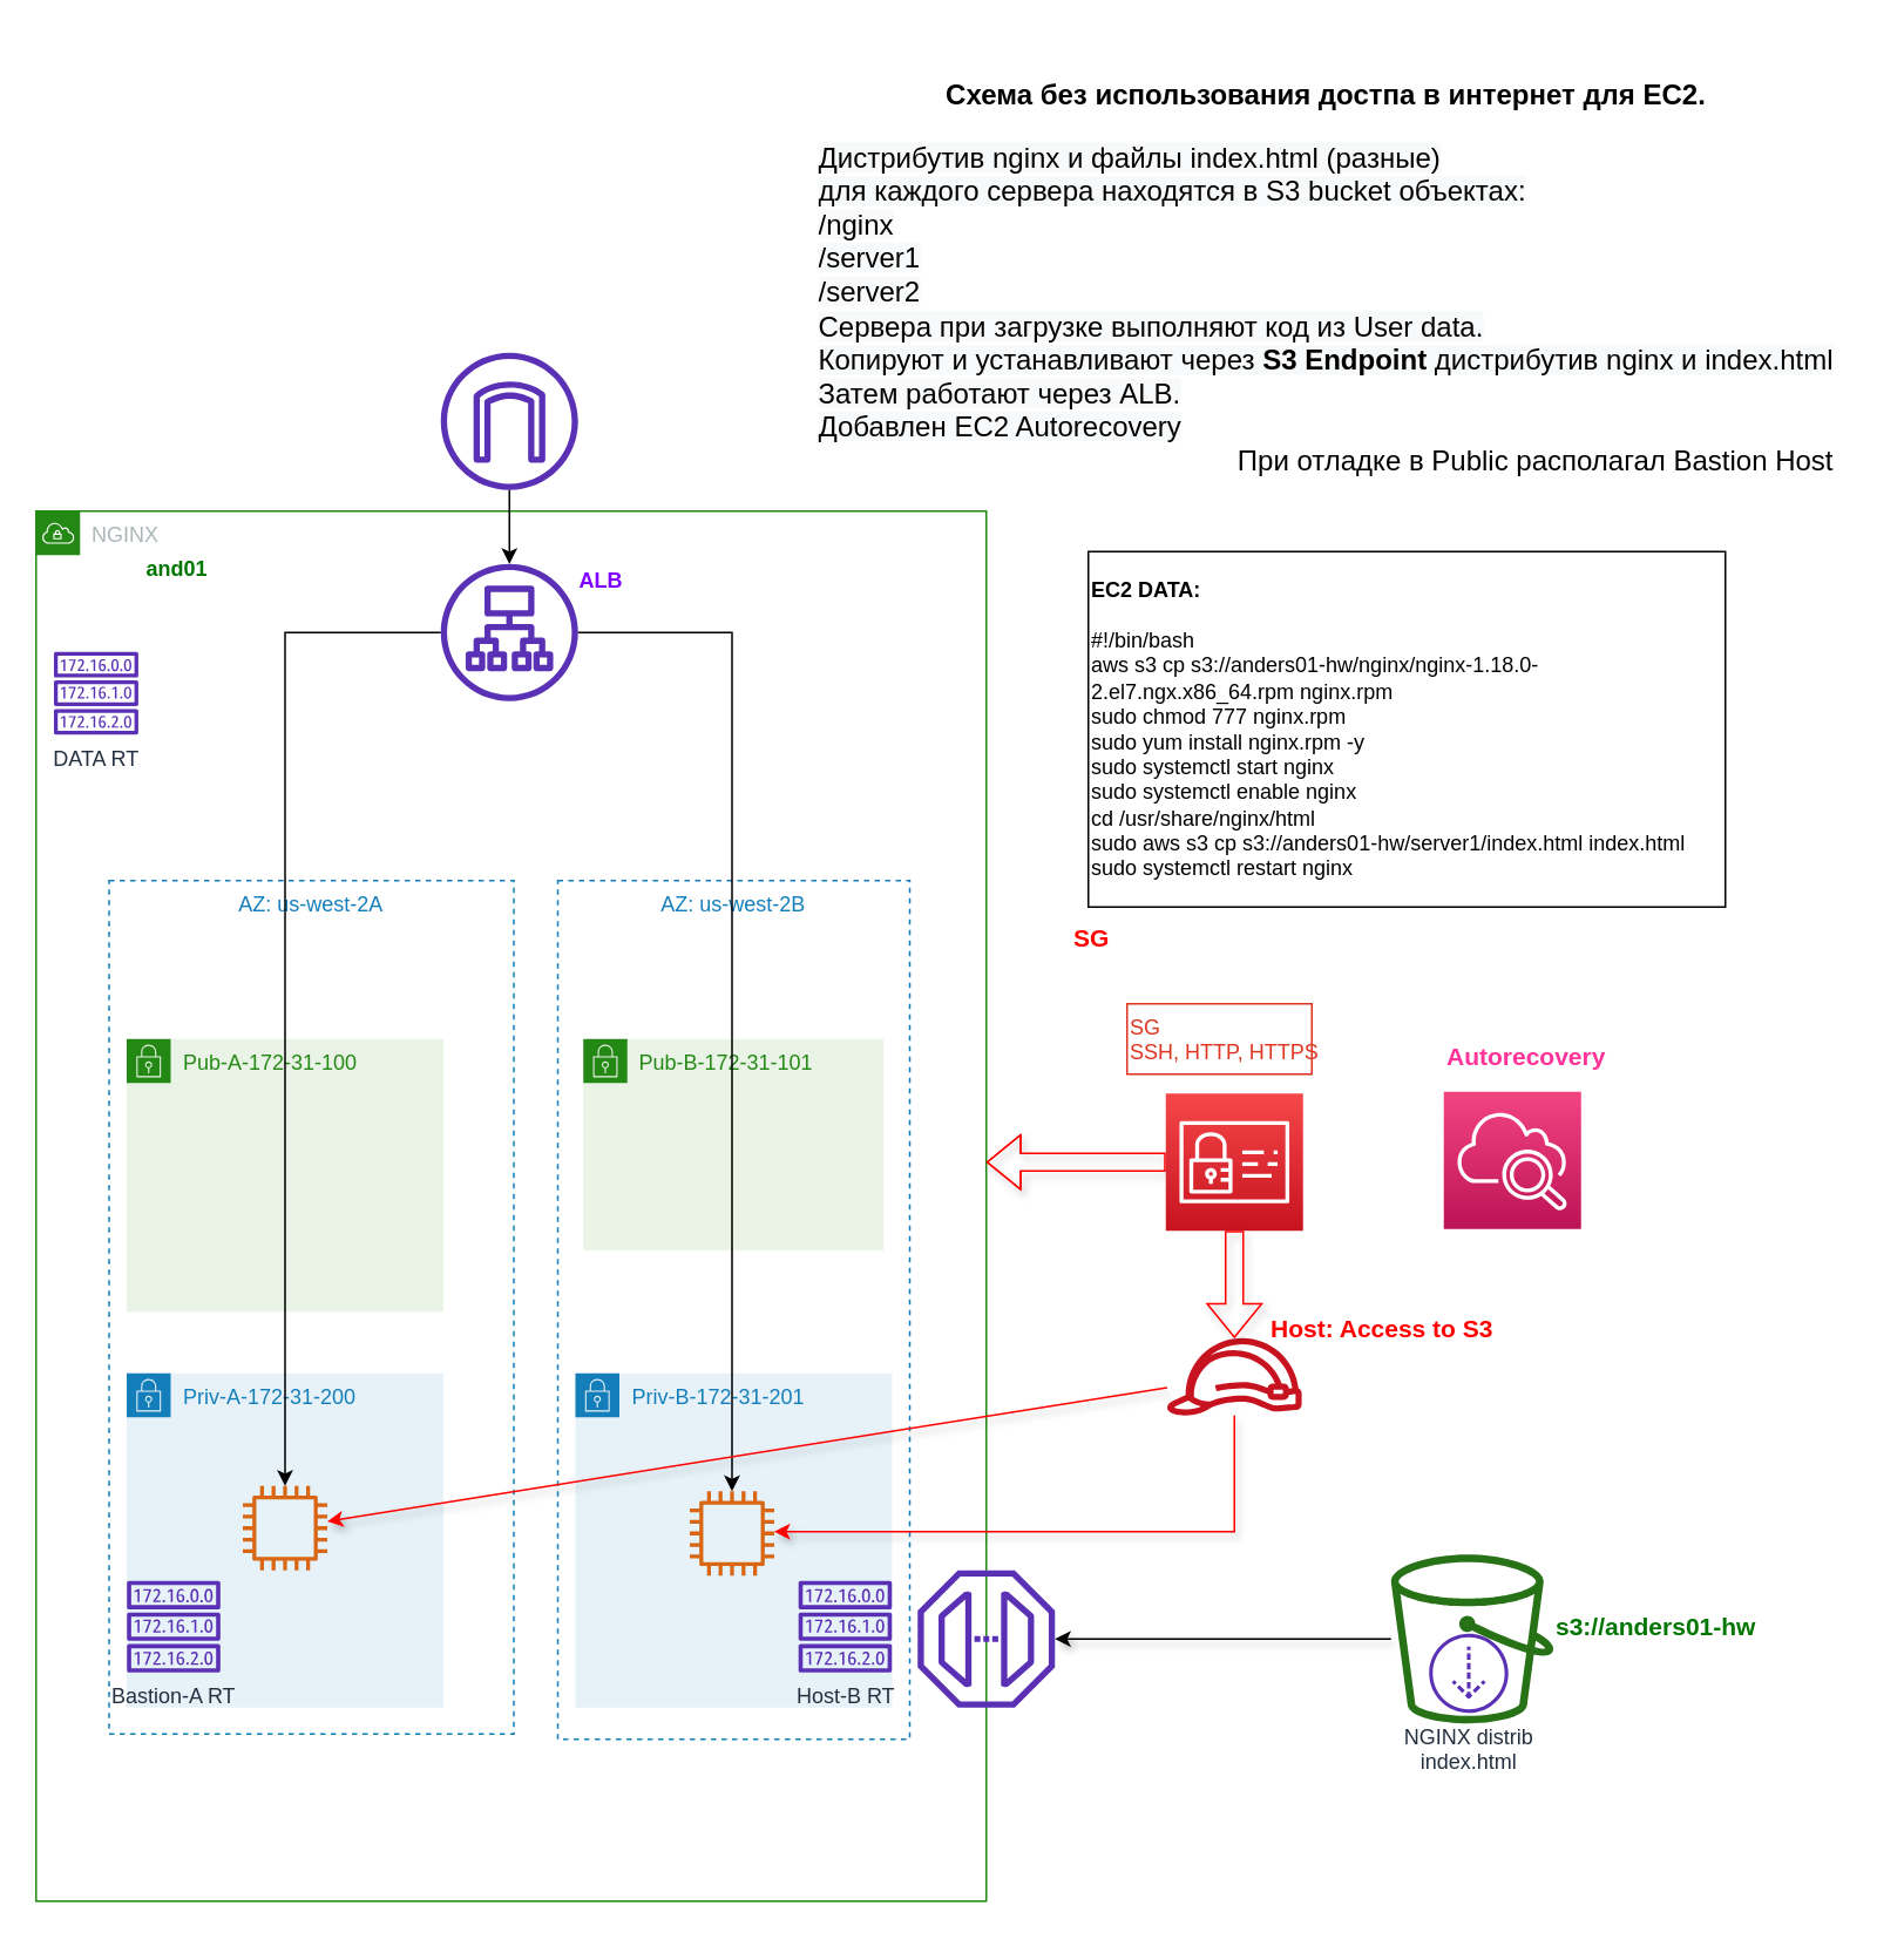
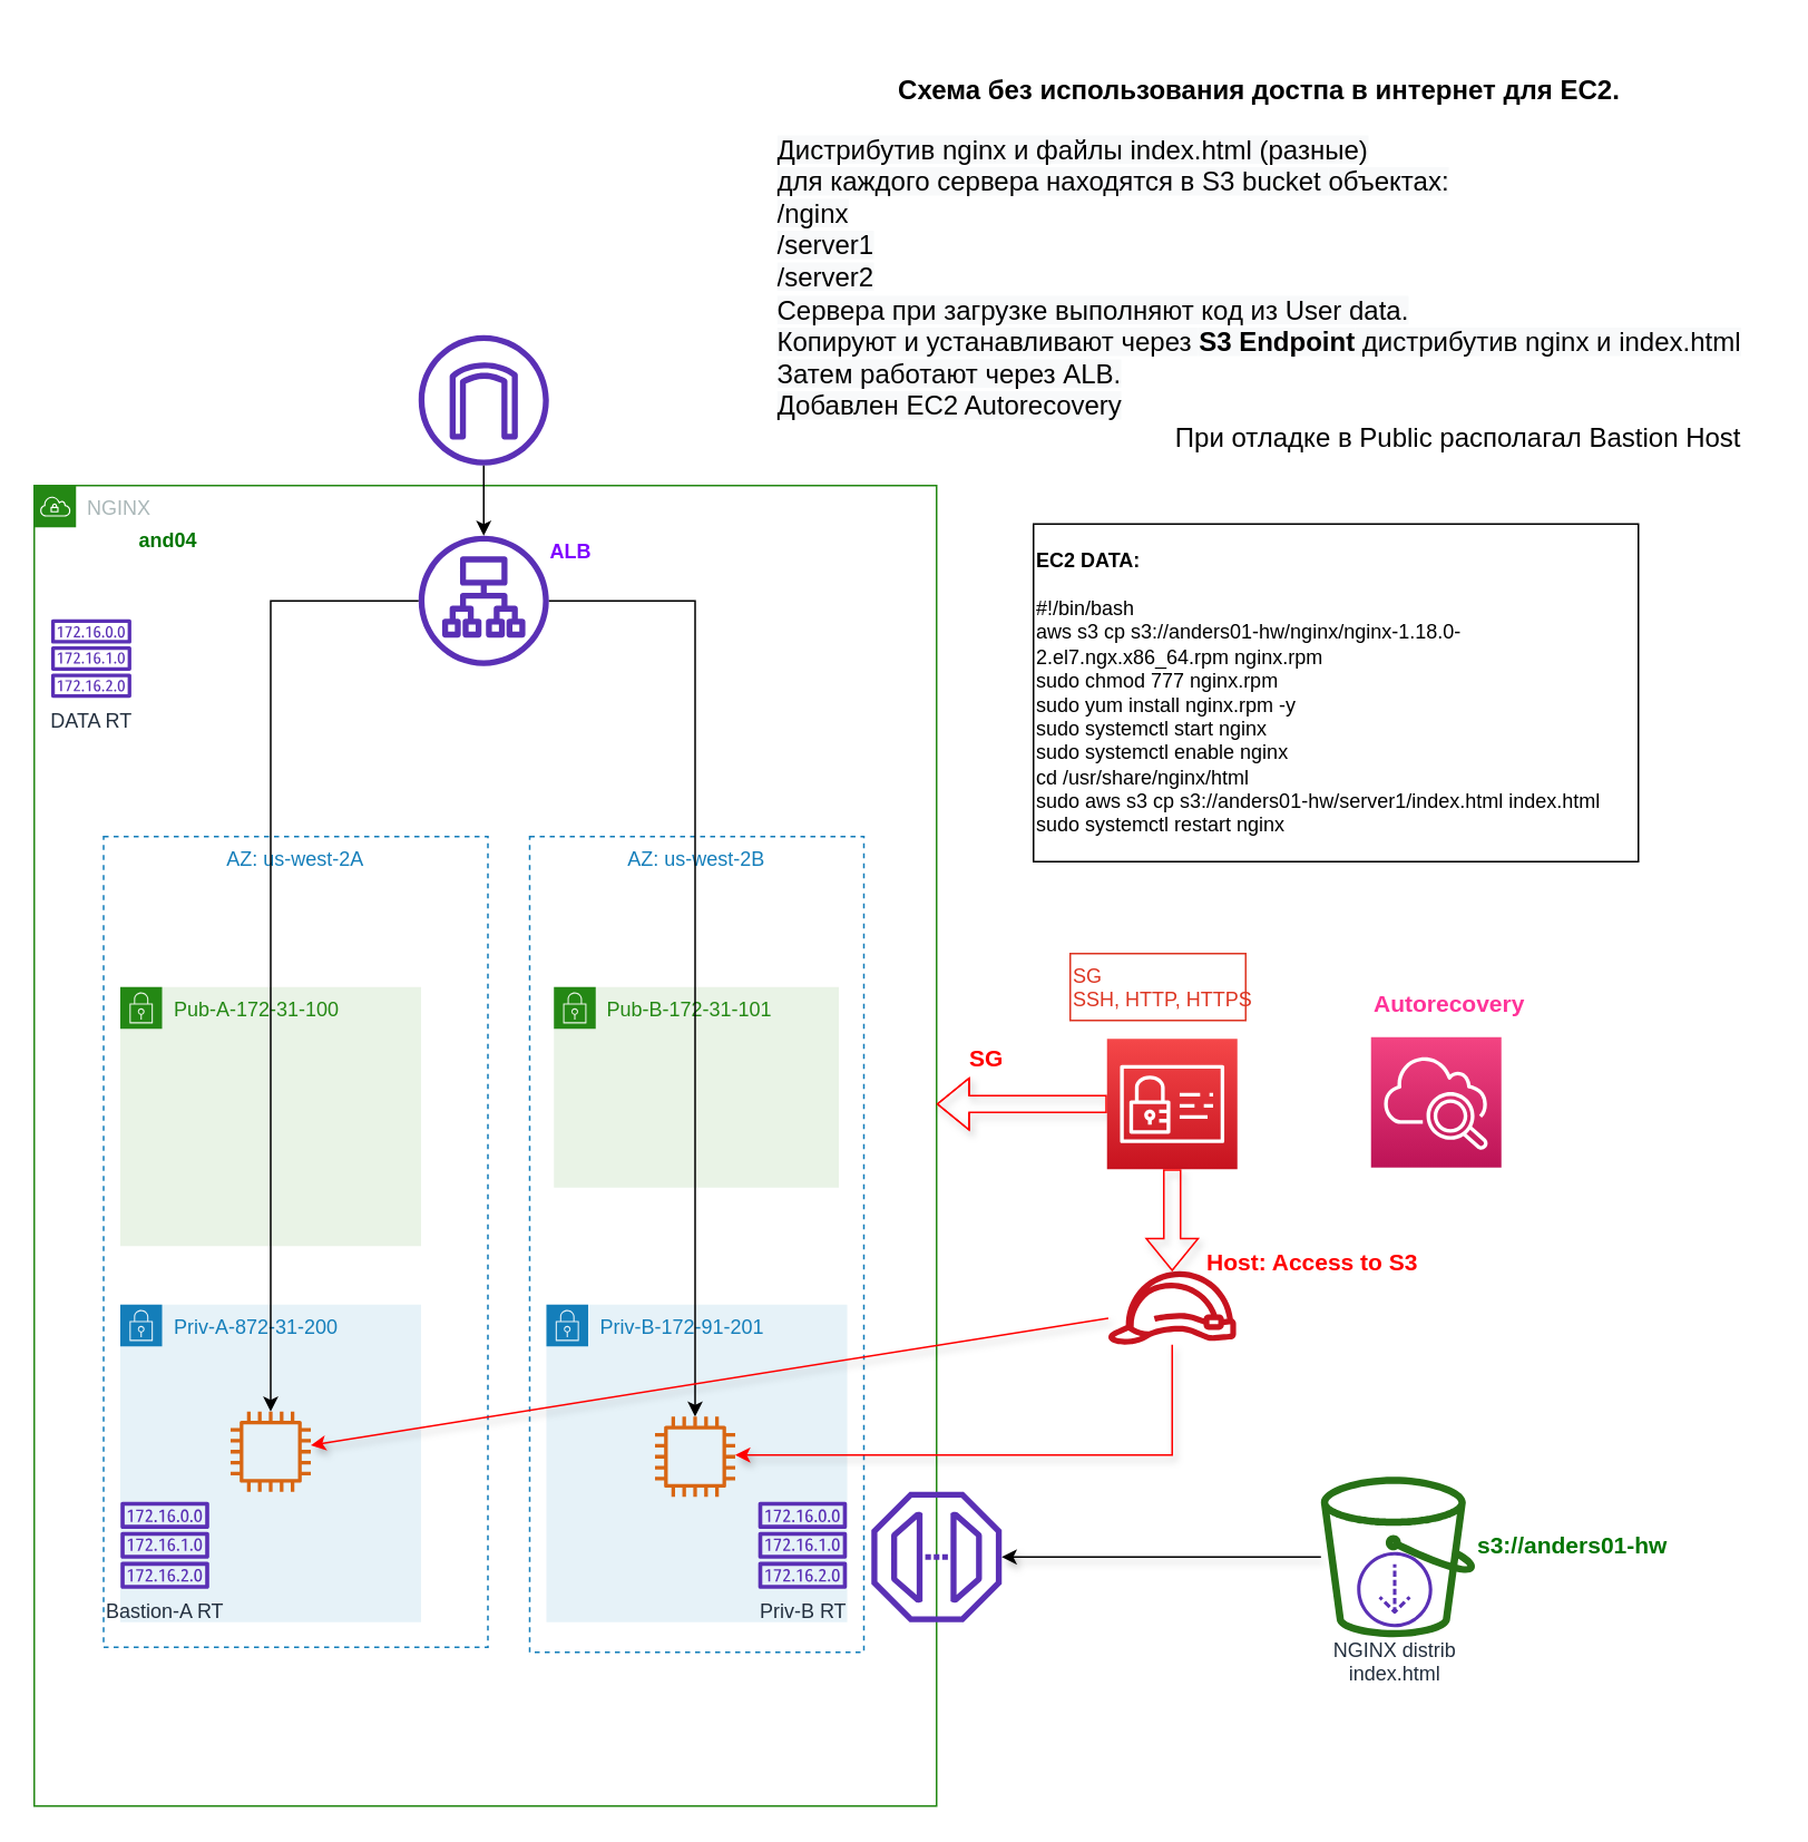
- <mxCell id="24" value="&lt;b&gt;and01&lt;/b&gt;" style="text;html=1;strokeColor=none;fillColor=none;align=left;verticalAlign=middle;whiteSpace=wrap;rounded=0;fontColor=#007500;" parent="2" vertex="1"><mxGeometry x="61" y="113" width="50" height="20" as="geometry" /></mxCell>
+ <mxCell id="24" value="&lt;b&gt;and04&lt;/b&gt;" style="text;html=1;strokeColor=none;fillColor=none;align=left;verticalAlign=middle;whiteSpace=wrap;rounded=0;fontColor=#007500;" parent="2" vertex="1"><mxGeometry x="61" y="113" width="50" height="20" as="geometry" /></mxCell>
- <mxCell id="36" value="&lt;b style=&quot;font-size: 14px&quot;&gt;SG&amp;nbsp;&lt;/b&gt;" style="text;html=1;strokeColor=none;fillColor=none;align=left;verticalAlign=middle;whiteSpace=wrap;rounded=0;fontSize=14;fontColor=#FF0000;" parent="2" vertex="1"><mxGeometry x="588" y="323" width="40" height="20" as="geometry" /></mxCell>
+ <mxCell id="36" value="&lt;b style=&quot;font-size: 14px&quot;&gt;SG&amp;nbsp;&lt;/b&gt;" style="text;html=1;strokeColor=none;fillColor=none;align=left;verticalAlign=middle;whiteSpace=wrap;rounded=0;fontSize=14;fontColor=#FF0000;" parent="2" vertex="1"><mxGeometry x="558" y="423" width="40" height="20" as="geometry" /></mxCell>
- <mxCell id="8" value="Priv-A-172-31-200" style="points=[[0,0],[0.25,0],[0.5,0],[0.75,0],[1,0],[1,0.25],[1,0.5],[1,0.75],[1,1],[0.75,1],[0.5,1],[0.25,1],[0,1],[0,0.75],[0,0.5],[0,0.25]];outlineConnect=0;gradientColor=none;html=1;whiteSpace=wrap;fontSize=12;fontStyle=0;shape=mxgraph.aws4.group;grIcon=mxgraph.aws4.group_security_group;grStroke=0;strokeColor=#147EBA;fillColor=#E6F2F8;verticalAlign=top;align=left;spacingLeft=30;fontColor=#147EBA;dashed=0;" parent="2" vertex="1"><mxGeometry x="51.5" y="580" width="180" height="190" as="geometry" /></mxCell>
+ <mxCell id="8" value="Priv-A-872-31-200" style="points=[[0,0],[0.25,0],[0.5,0],[0.75,0],[1,0],[1,0.25],[1,0.5],[1,0.75],[1,1],[0.75,1],[0.5,1],[0.25,1],[0,1],[0,0.75],[0,0.5],[0,0.25]];outlineConnect=0;gradientColor=none;html=1;whiteSpace=wrap;fontSize=12;fontStyle=0;shape=mxgraph.aws4.group;grIcon=mxgraph.aws4.group_security_group;grStroke=0;strokeColor=#147EBA;fillColor=#E6F2F8;verticalAlign=top;align=left;spacingLeft=30;fontColor=#147EBA;dashed=0;" parent="2" vertex="1"><mxGeometry x="51.5" y="580" width="180" height="190" as="geometry" /></mxCell>
- <mxCell id="11" value="Priv-B-172-31-201" style="points=[[0,0],[0.25,0],[0.5,0],[0.75,0],[1,0],[1,0.25],[1,0.5],[1,0.75],[1,1],[0.75,1],[0.5,1],[0.25,1],[0,1],[0,0.75],[0,0.5],[0,0.25]];outlineConnect=0;gradientColor=none;html=1;whiteSpace=wrap;fontSize=12;fontStyle=0;shape=mxgraph.aws4.group;grIcon=mxgraph.aws4.group_security_group;grStroke=0;strokeColor=#147EBA;fillColor=#E6F2F8;verticalAlign=top;align=left;spacingLeft=30;fontColor=#147EBA;dashed=0;" parent="2" vertex="1"><mxGeometry x="306.5" y="580" width="180" height="190" as="geometry" /></mxCell>
+ <mxCell id="11" value="Priv-B-172-91-201" style="points=[[0,0],[0.25,0],[0.5,0],[0.75,0],[1,0],[1,0.25],[1,0.5],[1,0.75],[1,1],[0.75,1],[0.5,1],[0.25,1],[0,1],[0,0.75],[0,0.5],[0,0.25]];outlineConnect=0;gradientColor=none;html=1;whiteSpace=wrap;fontSize=12;fontStyle=0;shape=mxgraph.aws4.group;grIcon=mxgraph.aws4.group_security_group;grStroke=0;strokeColor=#147EBA;fillColor=#E6F2F8;verticalAlign=top;align=left;spacingLeft=30;fontColor=#147EBA;dashed=0;" parent="2" vertex="1"><mxGeometry x="306.5" y="580" width="180" height="190" as="geometry" /></mxCell>
- <mxCell id="19" value="Host-B RT" style="outlineConnect=0;fontColor=#232F3E;gradientColor=none;fillColor=#5A30B5;strokeColor=none;dashed=0;verticalLabelPosition=bottom;verticalAlign=top;align=center;html=1;fontSize=12;fontStyle=0;aspect=fixed;pointerEvents=1;shape=mxgraph.aws4.route_table;" parent="2" vertex="1"><mxGeometry x="433.13" y="698" width="53.37" height="52" as="geometry" /></mxCell>
+ <mxCell id="19" value="Priv-B RT" style="outlineConnect=0;fontColor=#232F3E;gradientColor=none;fillColor=#5A30B5;strokeColor=none;dashed=0;verticalLabelPosition=bottom;verticalAlign=top;align=center;html=1;fontSize=12;fontStyle=0;aspect=fixed;pointerEvents=1;shape=mxgraph.aws4.route_table;" parent="2" vertex="1"><mxGeometry x="433.13" y="698" width="53.37" height="52" as="geometry" /></mxCell>
